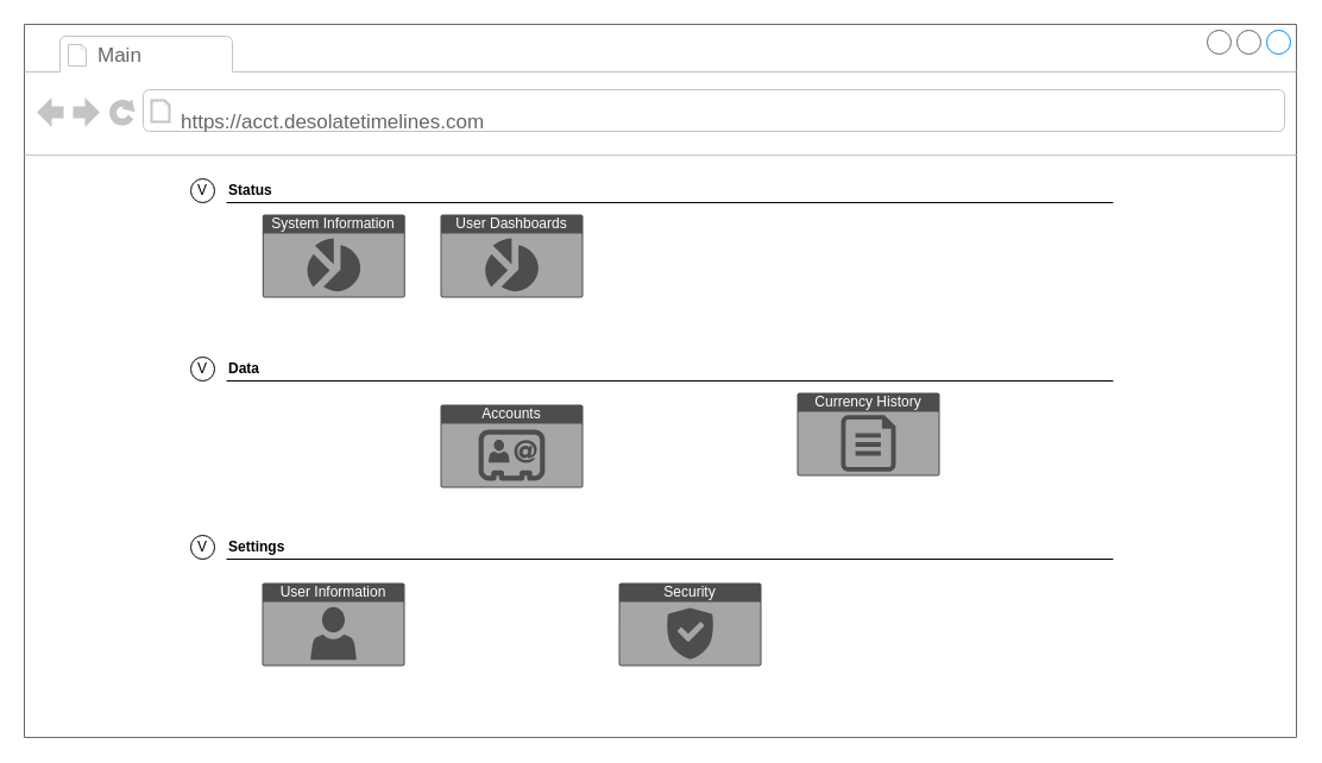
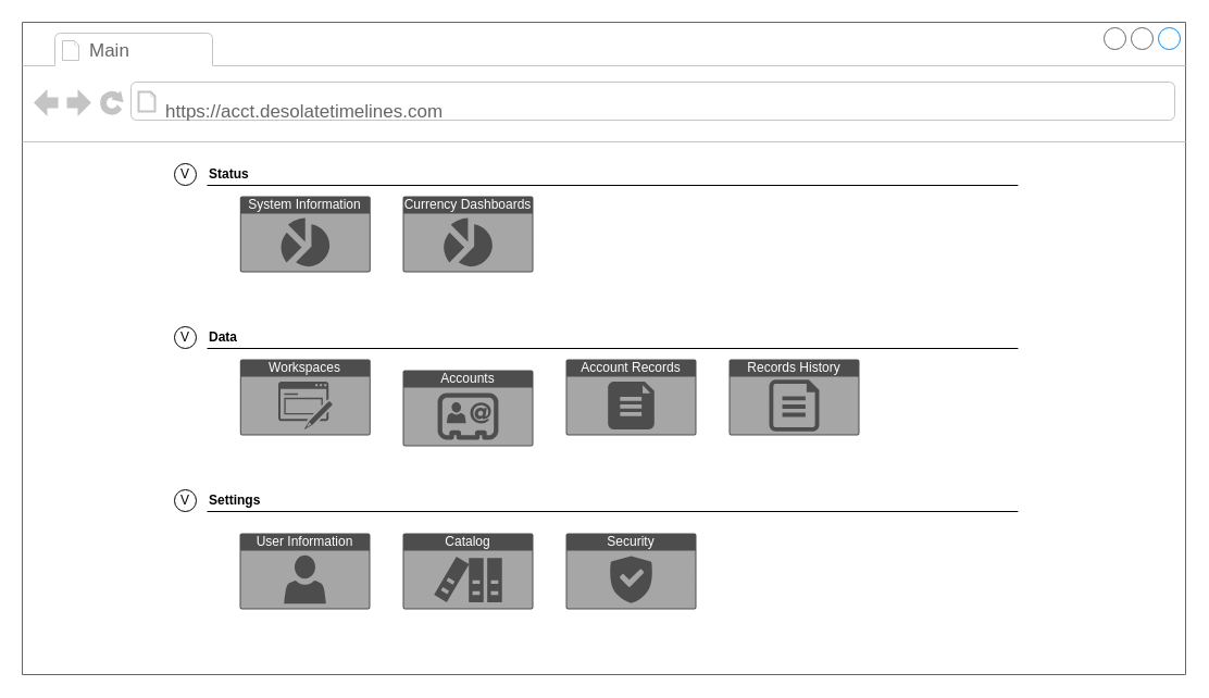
- <mxCell id="20" value="User Dashboards" style="html=1;whiteSpace=wrap;strokeColor=none;fillColor=#4D4D4D;labelPosition=center;verticalLabelPosition=middle;verticalAlign=top;align=center;fontSize=12;outlineConnect=0;spacingTop=-6;fontColor=#FFFFFF;sketch=0;shape=mxgraph.sitemap.chart;movable=1;resizable=1;rotatable=1;deletable=1;editable=1;locked=0;connectable=1;" parent="2" vertex="1"><mxGeometry x="350" y="160" width="120" height="70" as="geometry" /></mxCell>
+ <mxCell id="20" value="Currency Dashboards" style="html=1;whiteSpace=wrap;strokeColor=none;fillColor=#4D4D4D;labelPosition=center;verticalLabelPosition=middle;verticalAlign=top;align=center;fontSize=12;outlineConnect=0;spacingTop=-6;fontColor=#FFFFFF;sketch=0;shape=mxgraph.sitemap.chart;movable=1;resizable=1;rotatable=1;deletable=1;editable=1;locked=0;connectable=1;" parent="2" vertex="1"><mxGeometry x="350" y="160" width="120" height="70" as="geometry" /></mxCell>
- <mxCell id="9" value="Currency History" style="html=1;whiteSpace=wrap;strokeColor=none;fillColor=#4D4D4D;labelPosition=center;verticalLabelPosition=middle;verticalAlign=top;align=center;fontSize=12;outlineConnect=0;spacingTop=-6;fontColor=#FFFFFF;sketch=0;shape=mxgraph.sitemap.text;movable=1;resizable=1;rotatable=1;deletable=1;editable=1;locked=0;connectable=1;" parent="2" vertex="1"><mxGeometry x="650" y="310" width="120" height="70" as="geometry" /></mxCell>
+ <mxCell id="9" value="Records History" style="html=1;whiteSpace=wrap;strokeColor=none;fillColor=#4D4D4D;labelPosition=center;verticalLabelPosition=middle;verticalAlign=top;align=center;fontSize=12;outlineConnect=0;spacingTop=-6;fontColor=#FFFFFF;sketch=0;shape=mxgraph.sitemap.text;movable=1;resizable=1;rotatable=1;deletable=1;editable=1;locked=0;connectable=1;" parent="2" vertex="1"><mxGeometry x="650" y="310" width="120" height="70" as="geometry" /></mxCell>
+ <mxCell id="21" value="Workspaces" style="html=1;whiteSpace=wrap;strokeColor=none;fillColor=#4D4D4D;labelPosition=center;verticalLabelPosition=middle;verticalAlign=top;align=center;fontSize=12;outlineConnect=0;spacingTop=-6;fontColor=#FFFFFF;sketch=0;shape=mxgraph.sitemap.form;" parent="2" vertex="1"><mxGeometry x="200.3" y="310" width="120" height="70" as="geometry" /></mxCell>
+ <mxCell id="10" value="Account Records" style="html=1;whiteSpace=wrap;strokeColor=none;fillColor=#4D4D4D;labelPosition=center;verticalLabelPosition=middle;verticalAlign=top;align=center;fontSize=12;outlineConnect=0;spacingTop=-6;fontColor=#FFFFFF;sketch=0;shape=mxgraph.sitemap.document;movable=1;resizable=1;rotatable=1;deletable=1;editable=1;locked=0;connectable=1;" parent="2" vertex="1"><mxGeometry x="500" y="310" width="120" height="70" as="geometry" /></mxCell>
+ <mxCell id="8" value="Catalog" style="html=1;whiteSpace=wrap;strokeColor=none;fillColor=#4D4D4D;labelPosition=center;verticalLabelPosition=middle;verticalAlign=top;align=center;fontSize=12;outlineConnect=0;spacingTop=-6;fontColor=#FFFFFF;sketch=0;shape=mxgraph.sitemap.references;movable=1;resizable=1;rotatable=1;deletable=1;editable=1;locked=0;connectable=1;" parent="2" vertex="1"><mxGeometry x="350" y="470" width="120" height="70" as="geometry" /></mxCell>
